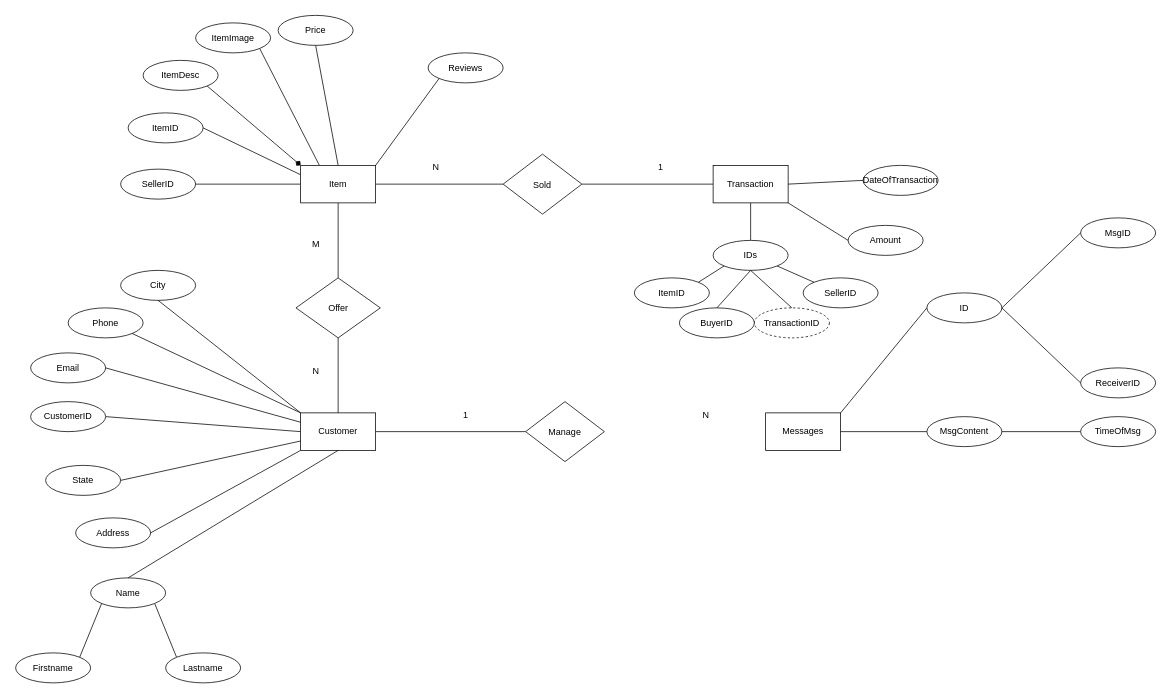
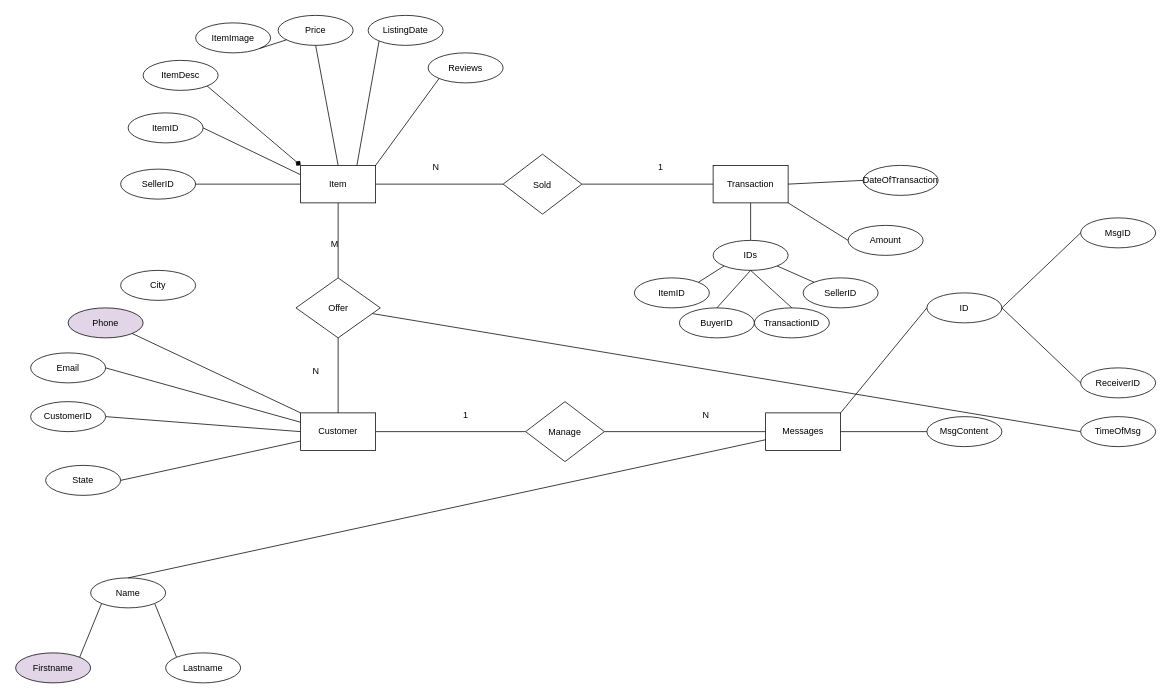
+ <mxCell id="18" value="ListingDate" style="ellipse;whiteSpace=wrap;html=1;align=center;" parent="1" vertex="1"><mxGeometry x="490" y="20" width="100" height="40" as="geometry" /></mxCell>
+ <mxCell id="42" value="" style="endArrow=none;html=1;rounded=0;exitX=0;exitY=1;exitDx=0;exitDy=0;entryX=0.75;entryY=0;entryDx=0;entryDy=0;" parent="1" source="18" target="56" edge="1"><mxGeometry width="50" height="50" relative="1" as="geometry"><mxPoint x="650" y="120" as="sourcePoint" /><mxPoint x="700" y="70" as="targetPoint" /></mxGeometry></mxCell>
- <mxCell id="44" value="" style="endArrow=none;html=1;rounded=0;exitX=1;exitY=1;exitDx=0;exitDy=0;entryX=0.25;entryY=0;entryDx=0;entryDy=0;" parent="1" source="27" target="56" edge="1"><mxGeometry width="50" height="50" relative="1" as="geometry"><mxPoint x="440" y="90" as="sourcePoint" /><mxPoint x="490" y="40" as="targetPoint" /></mxGeometry></mxCell>
+ <mxCell id="44" value="" style="endArrow=none;html=1;rounded=0;exitX=1;exitY=1;exitDx=0;exitDy=0;" parent="1" source="27" target="33" edge="1"><mxGeometry width="50" height="50" relative="1" as="geometry"><mxPoint x="440" y="90" as="sourcePoint" /><mxPoint x="490" y="40" as="targetPoint" /></mxGeometry></mxCell>
- <mxCell id="73" value="M" style="text;html=1;align=center;verticalAlign=middle;resizable=0;points=[];autosize=1;strokeColor=none;fillColor=none;" vertex="1" parent="1"><mxGeometry x="405" y="310" width="30" height="30" as="geometry" /></mxCell>
+ <mxCell id="73" value="M" style="text;html=1;align=center;verticalAlign=middle;resizable=0;points=[];autosize=1;strokeColor=none;fillColor=none;" vertex="1" parent="1"><mxGeometry x="430" y="310" width="30" height="30" as="geometry" /></mxCell>
- <mxCell id="35" value="Phone" style="ellipse;whiteSpace=wrap;html=1;align=center;" parent="1" vertex="1"><mxGeometry x="90" y="410" width="100" height="40" as="geometry" /></mxCell>
+ <mxCell id="35" value="Phone" style="ellipse;whiteSpace=wrap;html=1;align=center;fillColor=#e1d5e7;" parent="1" vertex="1"><mxGeometry x="90" y="410" width="100" height="40" as="geometry" /></mxCell>
- <mxCell id="24" value="TransactionID" style="ellipse;whiteSpace=wrap;html=1;align=center;dashed=1;" parent="1" vertex="1"><mxGeometry x="1005" y="410" width="100" height="40" as="geometry" /></mxCell>
+ <mxCell id="24" value="TransactionID" style="ellipse;whiteSpace=wrap;html=1;align=center;" parent="1" vertex="1"><mxGeometry x="1005" y="410" width="100" height="40" as="geometry" /></mxCell>
- <mxCell id="51" value="" style="endArrow=none;html=1;rounded=0;exitX=0.5;exitY=1;exitDx=0;exitDy=0;entryX=0;entryY=0;entryDx=0;entryDy=0;" parent="1" source="30" target="17" edge="1"><mxGeometry width="50" height="50" relative="1" as="geometry"><mxPoint x="810" y="320" as="sourcePoint" /><mxPoint x="860" as="targetPoint" y="270" /></mxGeometry></mxCell>
+ <mxCell id="13" value="" style="endArrow=none;html=1;rounded=0;exitX=1;exitY=0.5;exitDx=0;exitDy=0;entryX=0;entryY=0.5;entryDx=0;entryDy=0;" parent="1" source="36" target="2" edge="1"><mxGeometry width="50" height="50" relative="1" as="geometry"><mxPoint x="900" y="540" as="sourcePoint" /><mxPoint x="950" y="490" as="targetPoint" /></mxGeometry></mxCell>
- <mxCell id="6" value="" style="endArrow=none;html=1;rounded=0;entryX=1;entryY=0.5;entryDx=0;entryDy=0;exitX=0;exitY=0.5;exitDx=0;exitDy=0;" parent="1" source="15" target="16" edge="1"><mxGeometry width="50" height="50" relative="1" as="geometry"><mxPoint x="1320" y="650" as="sourcePoint" /><mxPoint x="650" y="540" as="targetPoint" /></mxGeometry></mxCell>
+ <mxCell id="6" value="" style="endArrow=none;html=1;rounded=0;exitX=0;exitY=0.5;exitDx=0;exitDy=0;" parent="1" source="15" target="57" edge="1"><mxGeometry width="50" height="50" relative="1" as="geometry"><mxPoint x="1320" y="650" as="sourcePoint" /><mxPoint x="650" y="540" as="targetPoint" /></mxGeometry></mxCell>
- <mxCell id="50" value="" style="endArrow=none;html=1;rounded=0;exitX=1;exitY=0.5;exitDx=0;exitDy=0;entryX=0;entryY=1;entryDx=0;entryDy=0;" parent="1" source="31" target="17" edge="1"><mxGeometry width="50" height="50" relative="1" as="geometry"><mxPoint x="290" y="710" as="sourcePoint" /><mxPoint x="340" y="660" as="targetPoint" /></mxGeometry></mxCell>
- <mxCell id="37" value="" style="endArrow=none;html=1;rounded=0;entryX=0.5;entryY=1;entryDx=0;entryDy=0;exitX=0.5;exitY=0;exitDx=0;exitDy=0;" parent="1" source="22" target="17" edge="1"><mxGeometry width="50" height="50" relative="1" as="geometry"><mxPoint x="360" y="590" as="sourcePoint" /><mxPoint x="410" y="540" as="targetPoint" /></mxGeometry></mxCell>
+ <mxCell id="37" value="" style="endArrow=none;html=1;rounded=0;exitX=0.5;exitY=0;exitDx=0;exitDy=0;" parent="1" source="22" target="2" edge="1"><mxGeometry width="50" height="50" relative="1" as="geometry"><mxPoint x="360" y="590" as="sourcePoint" /><mxPoint x="410" y="540" as="targetPoint" /></mxGeometry></mxCell>
- <mxCell id="31" value="Address" style="ellipse;whiteSpace=wrap;html=1;align=center;" parent="1" vertex="1"><mxGeometry x="100" y="690" width="100" height="40" as="geometry" /></mxCell>
- <mxCell id="21" value="Firstname" style="ellipse;whiteSpace=wrap;html=1;align=center;" parent="1" vertex="1"><mxGeometry x="20" y="870" width="100" height="40" as="geometry" /></mxCell>
+ <mxCell id="21" value="Firstname" style="ellipse;whiteSpace=wrap;html=1;align=center;fillColor=#e1d5e7;" parent="1" vertex="1"><mxGeometry x="20" y="870" width="100" height="40" as="geometry" /></mxCell>
